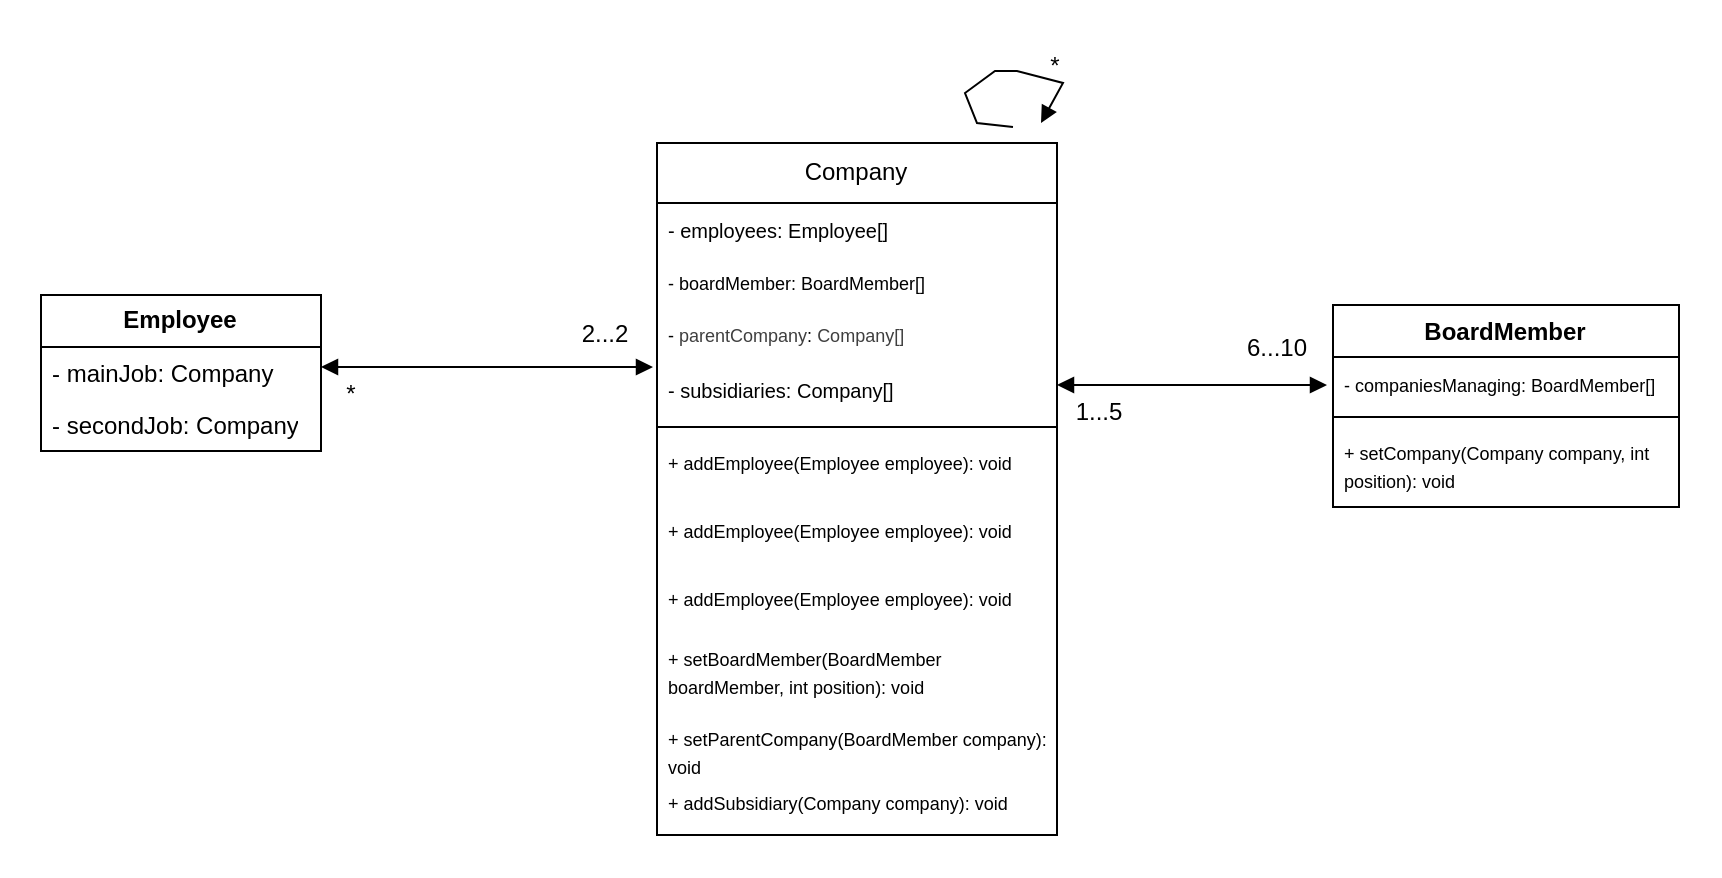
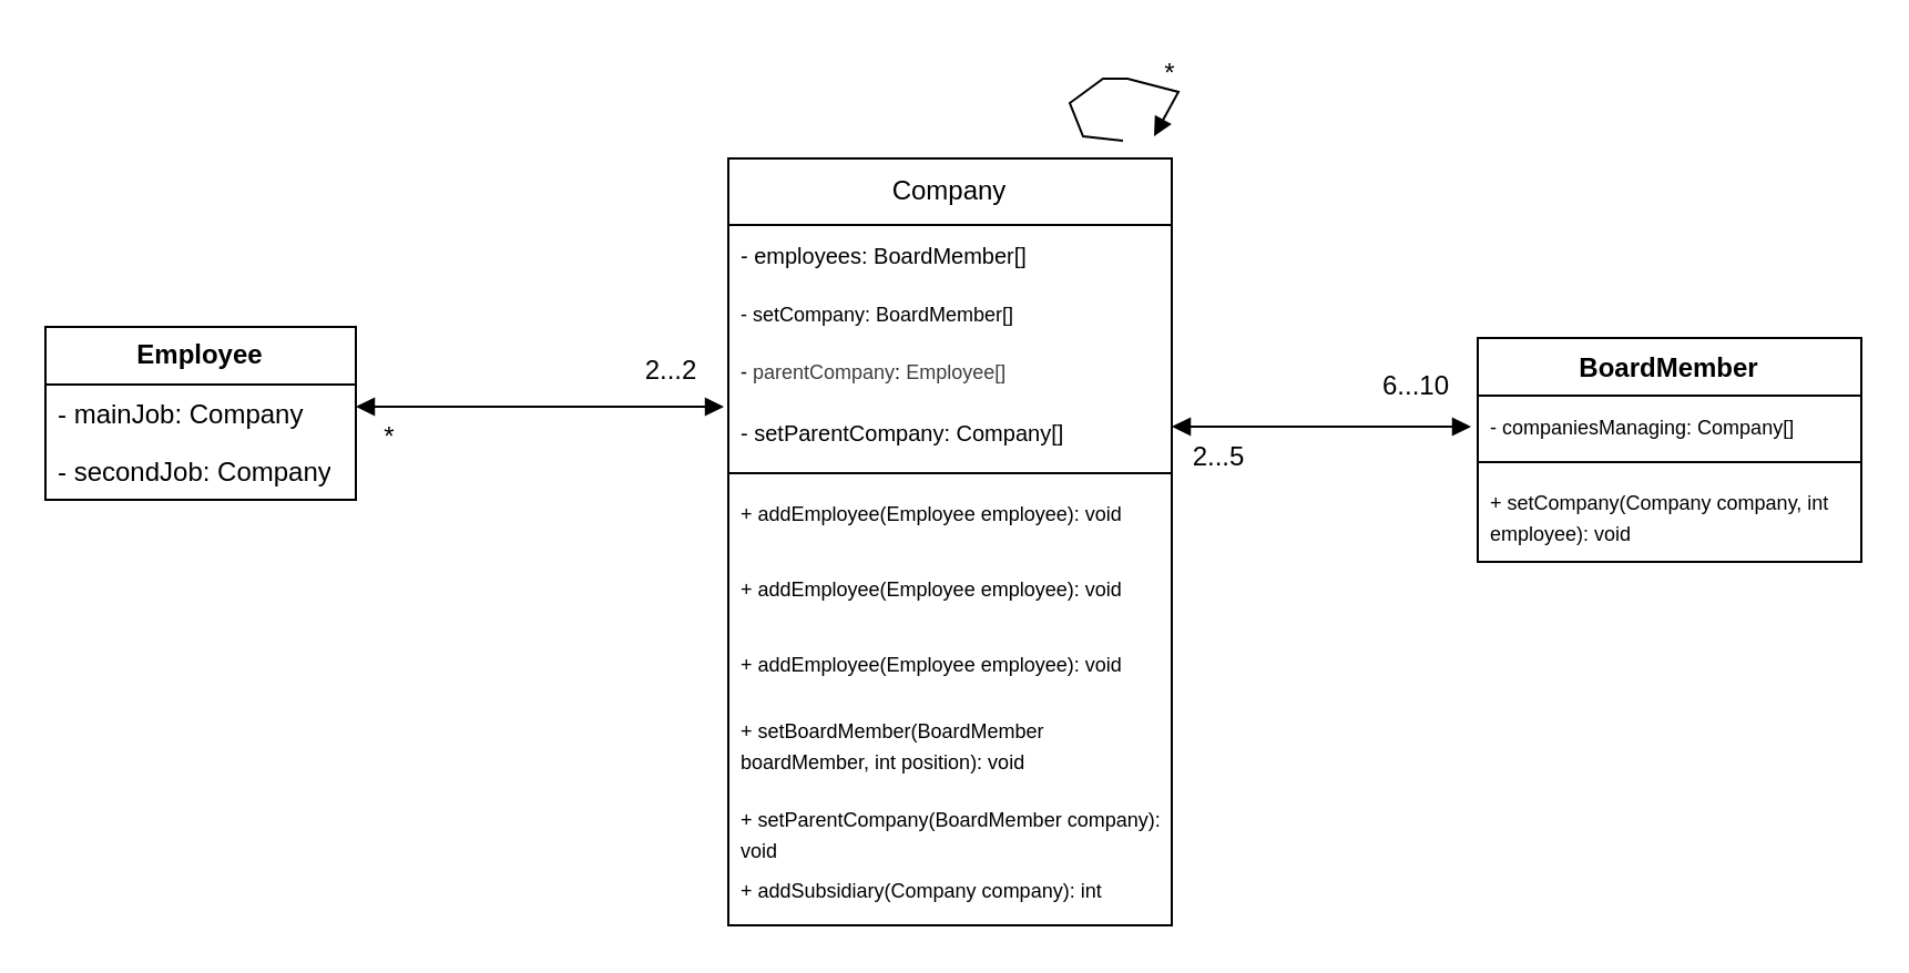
- <mxCell id="3" value="&lt;font style=&quot;font-size: 10px;&quot;&gt;- employees: Employee[]&lt;/font&gt;" style="text;strokeColor=none;fillColor=none;align=left;verticalAlign=top;spacingLeft=4;spacingRight=4;overflow=hidden;rotatable=0;points=[[0,0.5],[1,0.5]];portConstraint=eastwest;whiteSpace=wrap;html=1;" parent="2" vertex="1"><mxGeometry y="30" width="200" height="26" as="geometry" /></mxCell>
+ <mxCell id="3" value="&lt;font style=&quot;font-size: 10px;&quot;&gt;- employees: BoardMember[]&lt;/font&gt;" style="text;strokeColor=none;fillColor=none;align=left;verticalAlign=top;spacingLeft=4;spacingRight=4;overflow=hidden;rotatable=0;points=[[0,0.5],[1,0.5]];portConstraint=eastwest;whiteSpace=wrap;html=1;" parent="2" vertex="1"><mxGeometry y="30" width="200" height="26" as="geometry" /></mxCell>
- <mxCell id="4" value="&lt;span&gt;&lt;font style=&quot;font-size: 9px;&quot;&gt;- boardMember: BoardMember[]&lt;/font&gt;&lt;/span&gt;" style="text;strokeColor=none;fillColor=none;align=left;verticalAlign=top;spacingLeft=4;spacingRight=4;overflow=hidden;rotatable=0;points=[[0,0.5],[1,0.5]];portConstraint=eastwest;whiteSpace=wrap;html=1;" parent="2" vertex="1"><mxGeometry y="56" width="200" height="26" as="geometry" /></mxCell>
+ <mxCell id="4" value="&lt;span&gt;&lt;font style=&quot;font-size: 9px;&quot;&gt;- setCompany: BoardMember[]&lt;/font&gt;&lt;/span&gt;" style="text;strokeColor=none;fillColor=none;align=left;verticalAlign=top;spacingLeft=4;spacingRight=4;overflow=hidden;rotatable=0;points=[[0,0.5],[1,0.5]];portConstraint=eastwest;whiteSpace=wrap;html=1;" parent="2" vertex="1"><mxGeometry y="56" width="200" height="26" as="geometry" /></mxCell>
- <mxCell id="5" value="&lt;font style=&quot;font-size: 9px;&quot;&gt;&lt;font style=&quot;&quot;&gt;-&amp;nbsp;&lt;span style=&quot;color: rgb(63, 63, 63);&quot;&gt;parentCompany&lt;/span&gt;:&amp;nbsp;&lt;/font&gt;&lt;span style=&quot;color: rgb(63, 63, 63);&quot;&gt;Company[]&lt;/span&gt;&lt;/font&gt;" style="text;strokeColor=none;fillColor=none;align=left;verticalAlign=top;spacingLeft=4;spacingRight=4;overflow=hidden;rotatable=0;points=[[0,0.5],[1,0.5]];portConstraint=eastwest;whiteSpace=wrap;html=1;" vertex="1" parent="2"><mxGeometry y="82" width="200" height="28" as="geometry" /></mxCell>
+ <mxCell id="5" value="&lt;font style=&quot;font-size: 9px;&quot;&gt;&lt;font style=&quot;&quot;&gt;-&amp;nbsp;&lt;span style=&quot;color: rgb(63, 63, 63);&quot;&gt;parentCompany&lt;/span&gt;:&amp;nbsp;&lt;/font&gt;&lt;span style=&quot;color: rgb(63, 63, 63);&quot;&gt;Employee[]&lt;/span&gt;&lt;/font&gt;" style="text;strokeColor=none;fillColor=none;align=left;verticalAlign=top;spacingLeft=4;spacingRight=4;overflow=hidden;rotatable=0;points=[[0,0.5],[1,0.5]];portConstraint=eastwest;whiteSpace=wrap;html=1;" vertex="1" parent="2"><mxGeometry y="82" width="200" height="28" as="geometry" /></mxCell>
- <mxCell id="6" value="&lt;font style=&quot;font-size: 10px;&quot;&gt;- subsidiaries&lt;span style=&quot;background-color: transparent;&quot;&gt;: Company[]&lt;/span&gt;&lt;/font&gt;" style="text;strokeColor=none;fillColor=none;align=left;verticalAlign=top;spacingLeft=4;spacingRight=4;overflow=hidden;rotatable=0;points=[[0,0.5],[1,0.5]];portConstraint=eastwest;whiteSpace=wrap;html=1;" parent="2" vertex="1"><mxGeometry y="110" width="200" height="28" as="geometry" /></mxCell>
+ <mxCell id="6" value="&lt;font style=&quot;font-size: 10px;&quot;&gt;- setParentCompany&lt;span style=&quot;background-color: transparent;&quot;&gt;: Company[]&lt;/span&gt;&lt;/font&gt;" style="text;strokeColor=none;fillColor=none;align=left;verticalAlign=top;spacingLeft=4;spacingRight=4;overflow=hidden;rotatable=0;points=[[0,0.5],[1,0.5]];portConstraint=eastwest;whiteSpace=wrap;html=1;" parent="2" vertex="1"><mxGeometry y="110" width="200" height="28" as="geometry" /></mxCell>
- <mxCell id="18" value="&lt;font style=&quot;font-size: 9px;&quot;&gt;- companiesManaging: BoardMember[]&lt;/font&gt;" style="text;strokeColor=none;fillColor=none;align=left;verticalAlign=top;spacingLeft=4;spacingRight=4;overflow=hidden;rotatable=0;points=[[0,0.5],[1,0.5]];portConstraint=eastwest;whiteSpace=wrap;html=1;" vertex="1" parent="17"><mxGeometry y="26" width="173" height="26" as="geometry" /></mxCell>
+ <mxCell id="18" value="&lt;font style=&quot;font-size: 9px;&quot;&gt;- companiesManaging: Company[]&lt;/font&gt;" style="text;strokeColor=none;fillColor=none;align=left;verticalAlign=top;spacingLeft=4;spacingRight=4;overflow=hidden;rotatable=0;points=[[0,0.5],[1,0.5]];portConstraint=eastwest;whiteSpace=wrap;html=1;" vertex="1" parent="17"><mxGeometry y="26" width="173" height="26" as="geometry" /></mxCell>
- <mxCell id="26" value="1...5" style="text;html=1;align=center;verticalAlign=middle;resizable=0;points=[];autosize=1;strokeColor=none;fillColor=none;" vertex="1" parent="1"><mxGeometry x="528" y="193" width="41" height="26" as="geometry" /></mxCell>
+ <mxCell id="26" value="2...5" style="text;html=1;align=center;verticalAlign=middle;resizable=0;points=[];autosize=1;strokeColor=none;fillColor=none;" vertex="1" parent="1"><mxGeometry x="528" y="193" width="41" height="26" as="geometry" /></mxCell>
- <mxCell id="20" value="&lt;font style=&quot;font-size: 9px;&quot;&gt;+ setCompany(Company company, int position): void&lt;/font&gt;" style="text;strokeColor=none;fillColor=none;align=left;verticalAlign=top;spacingLeft=4;spacingRight=4;overflow=hidden;rotatable=0;points=[[0,0.5],[1,0.5]];portConstraint=eastwest;whiteSpace=wrap;html=1;" vertex="1" parent="17"><mxGeometry y="60" width="173" height="41" as="geometry" /></mxCell>
+ <mxCell id="20" value="&lt;font style=&quot;font-size: 9px;&quot;&gt;+ setCompany(Company company, int employee): void&lt;/font&gt;" style="text;strokeColor=none;fillColor=none;align=left;verticalAlign=top;spacingLeft=4;spacingRight=4;overflow=hidden;rotatable=0;points=[[0,0.5],[1,0.5]];portConstraint=eastwest;whiteSpace=wrap;html=1;" vertex="1" parent="17"><mxGeometry y="60" width="173" height="41" as="geometry" /></mxCell>
- <mxCell id="13" value="&lt;font style=&quot;font-size: 9px;&quot;&gt;+ addSubsidiary(Company company&lt;span style=&quot;background-color: transparent;&quot;&gt;): void&lt;/span&gt;&lt;/font&gt;" style="text;strokeColor=none;fillColor=none;align=left;verticalAlign=top;spacingLeft=4;spacingRight=4;overflow=hidden;rotatable=0;points=[[0,0.5],[1,0.5]];portConstraint=eastwest;whiteSpace=wrap;html=1;" vertex="1" parent="2"><mxGeometry y="316" width="200" height="30" as="geometry" /></mxCell>
+ <mxCell id="13" value="&lt;font style=&quot;font-size: 9px;&quot;&gt;+ addSubsidiary(Company company&lt;span style=&quot;background-color: transparent;&quot;&gt;): int&lt;/span&gt;&lt;/font&gt;" style="text;strokeColor=none;fillColor=none;align=left;verticalAlign=top;spacingLeft=4;spacingRight=4;overflow=hidden;rotatable=0;points=[[0,0.5],[1,0.5]];portConstraint=eastwest;whiteSpace=wrap;html=1;" vertex="1" parent="2"><mxGeometry y="316" width="200" height="30" as="geometry" /></mxCell>
